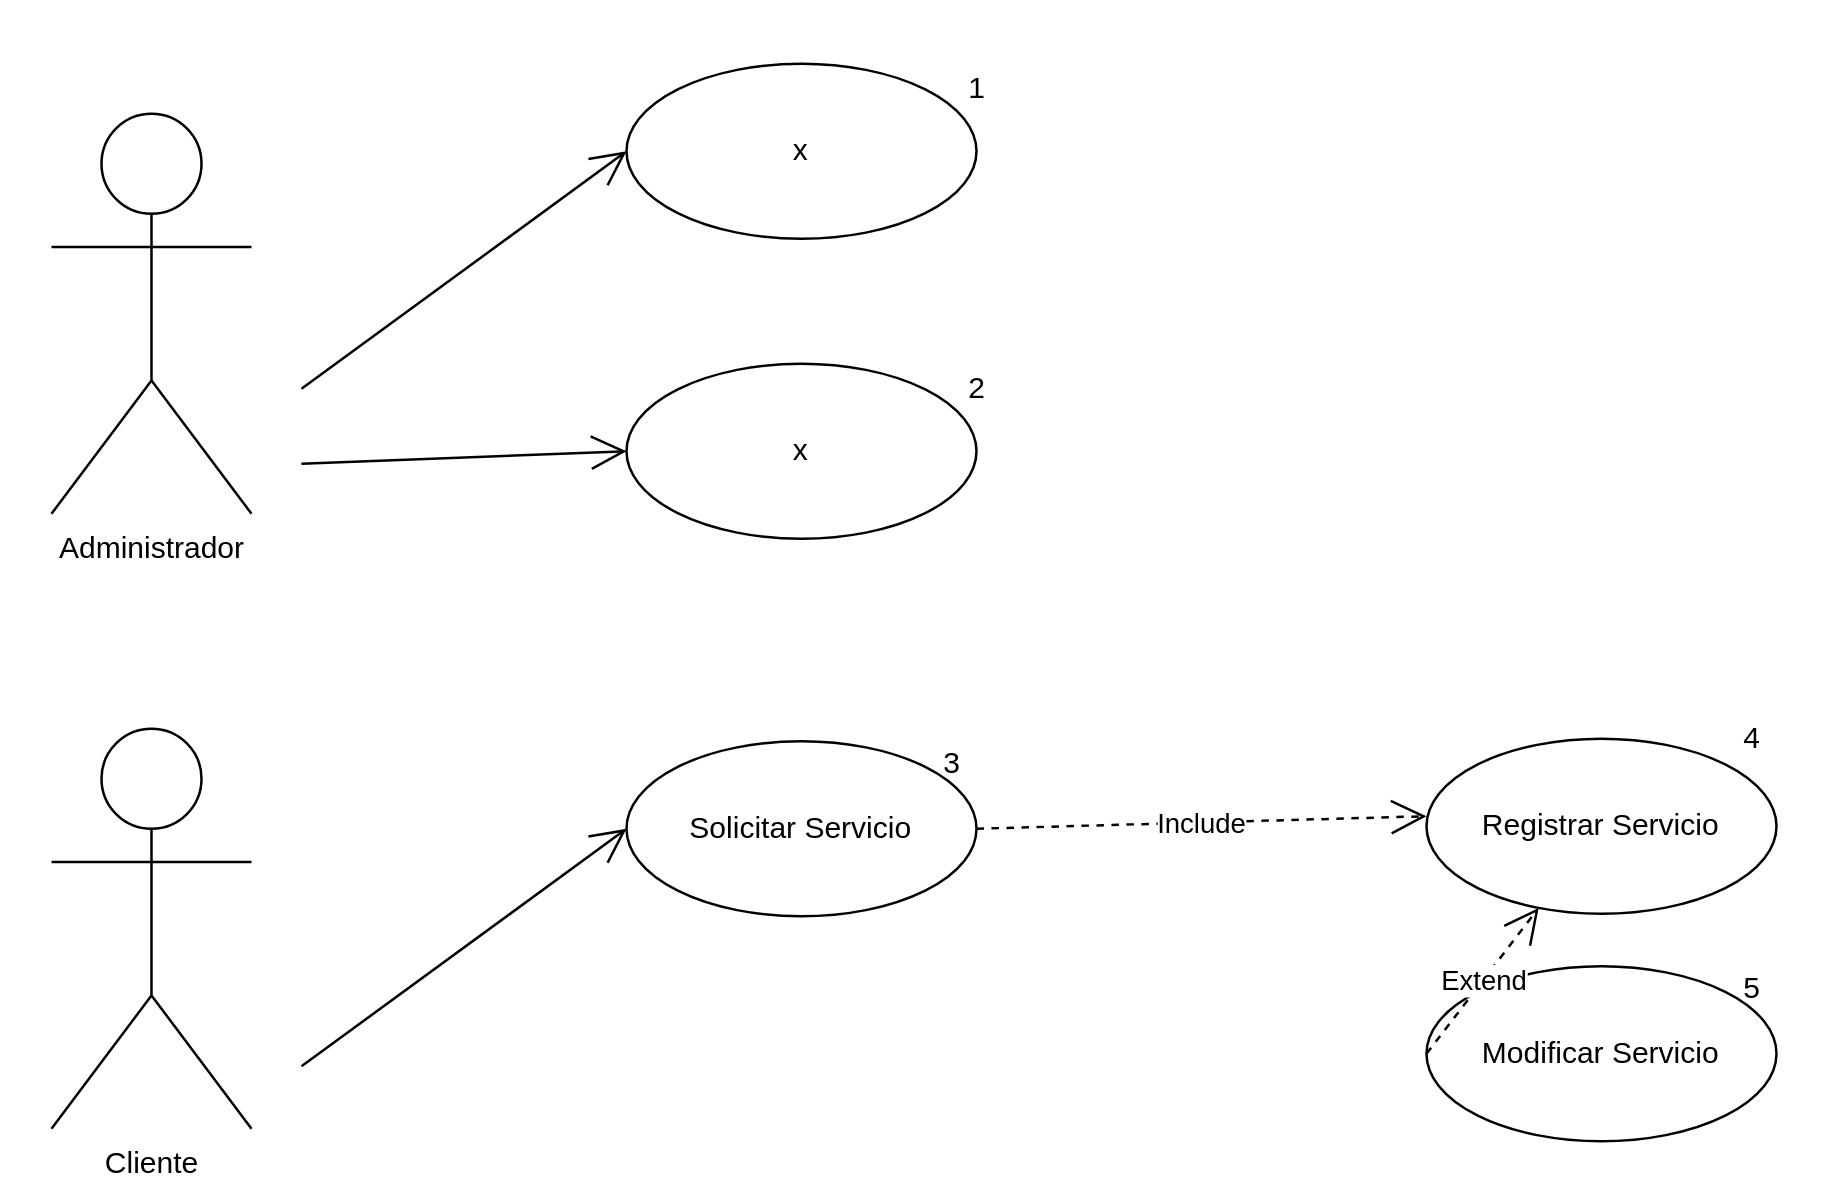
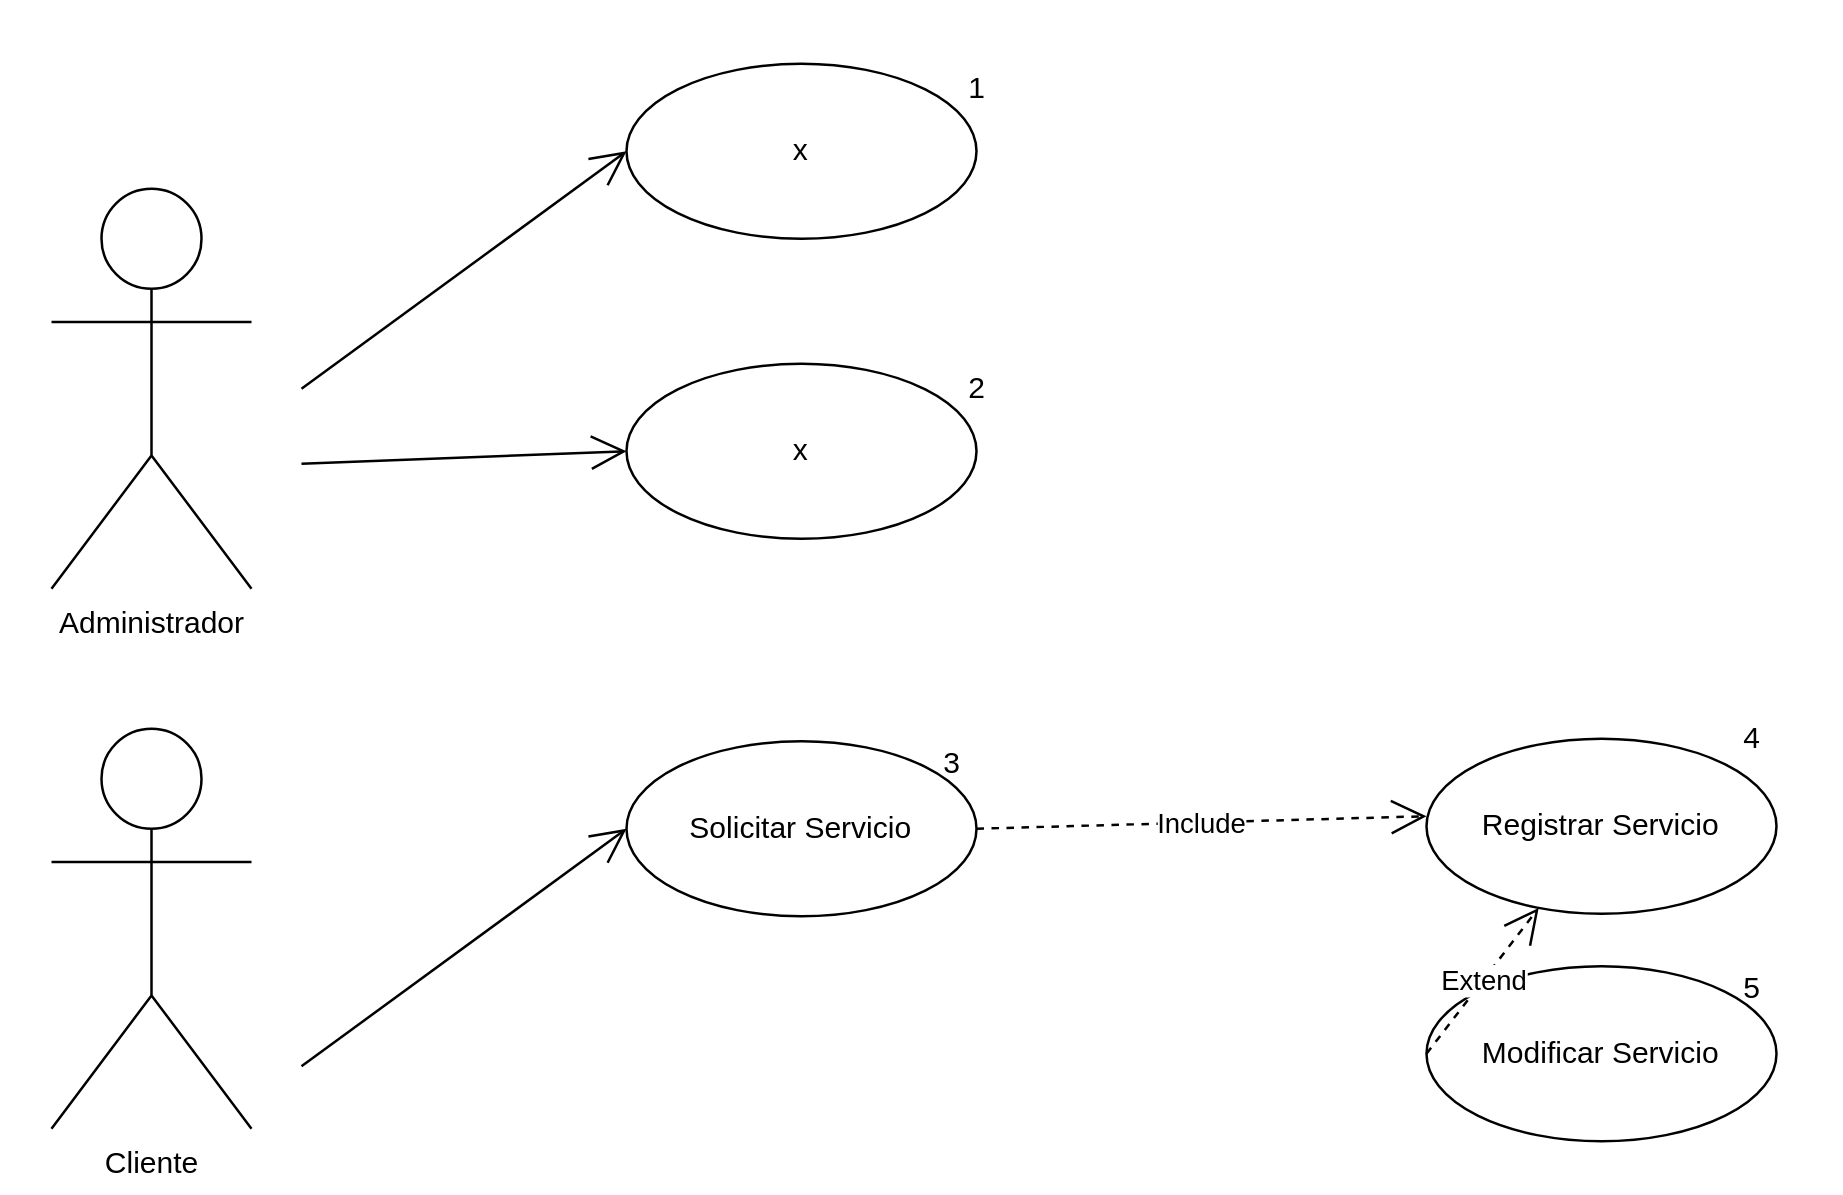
- <mxCell id="2" value="Administrador" style="shape=umlActor;verticalLabelPosition=bottom;verticalAlign=top;html=1;" parent="1" vertex="1"><mxGeometry x="20" y="45" width="80" height="160" as="geometry" /></mxCell>
+ <mxCell id="2" value="Administrador" style="shape=umlActor;verticalLabelPosition=bottom;verticalAlign=top;html=1;" parent="1" vertex="1"><mxGeometry x="20" y="75" width="80" height="160" as="geometry" /></mxCell>
